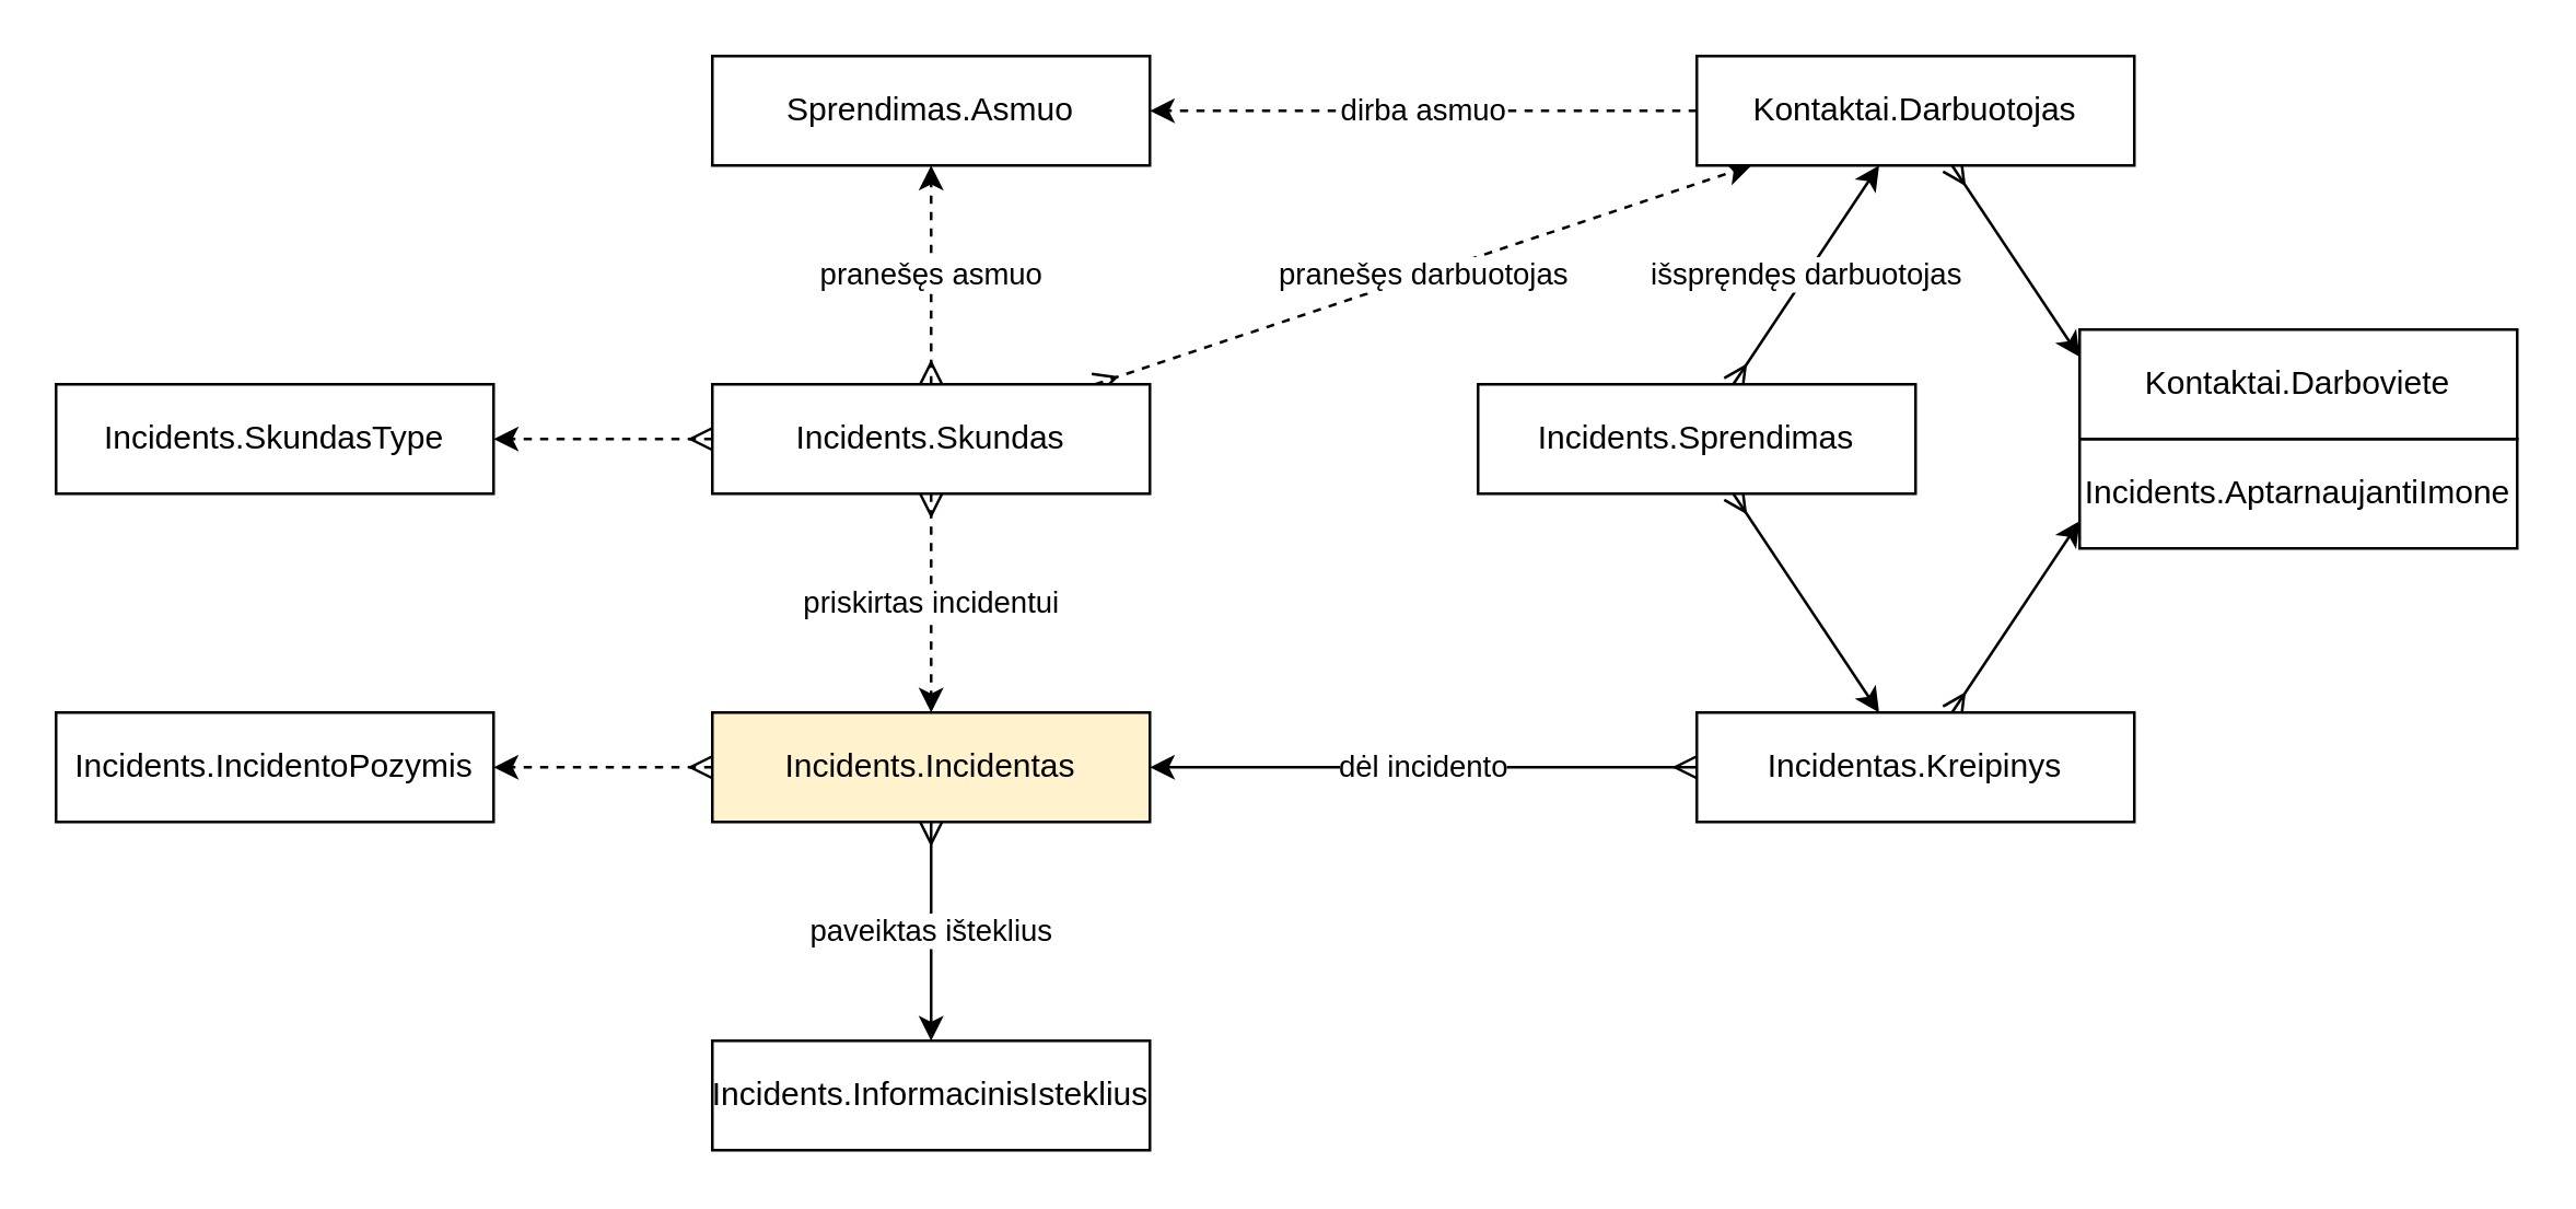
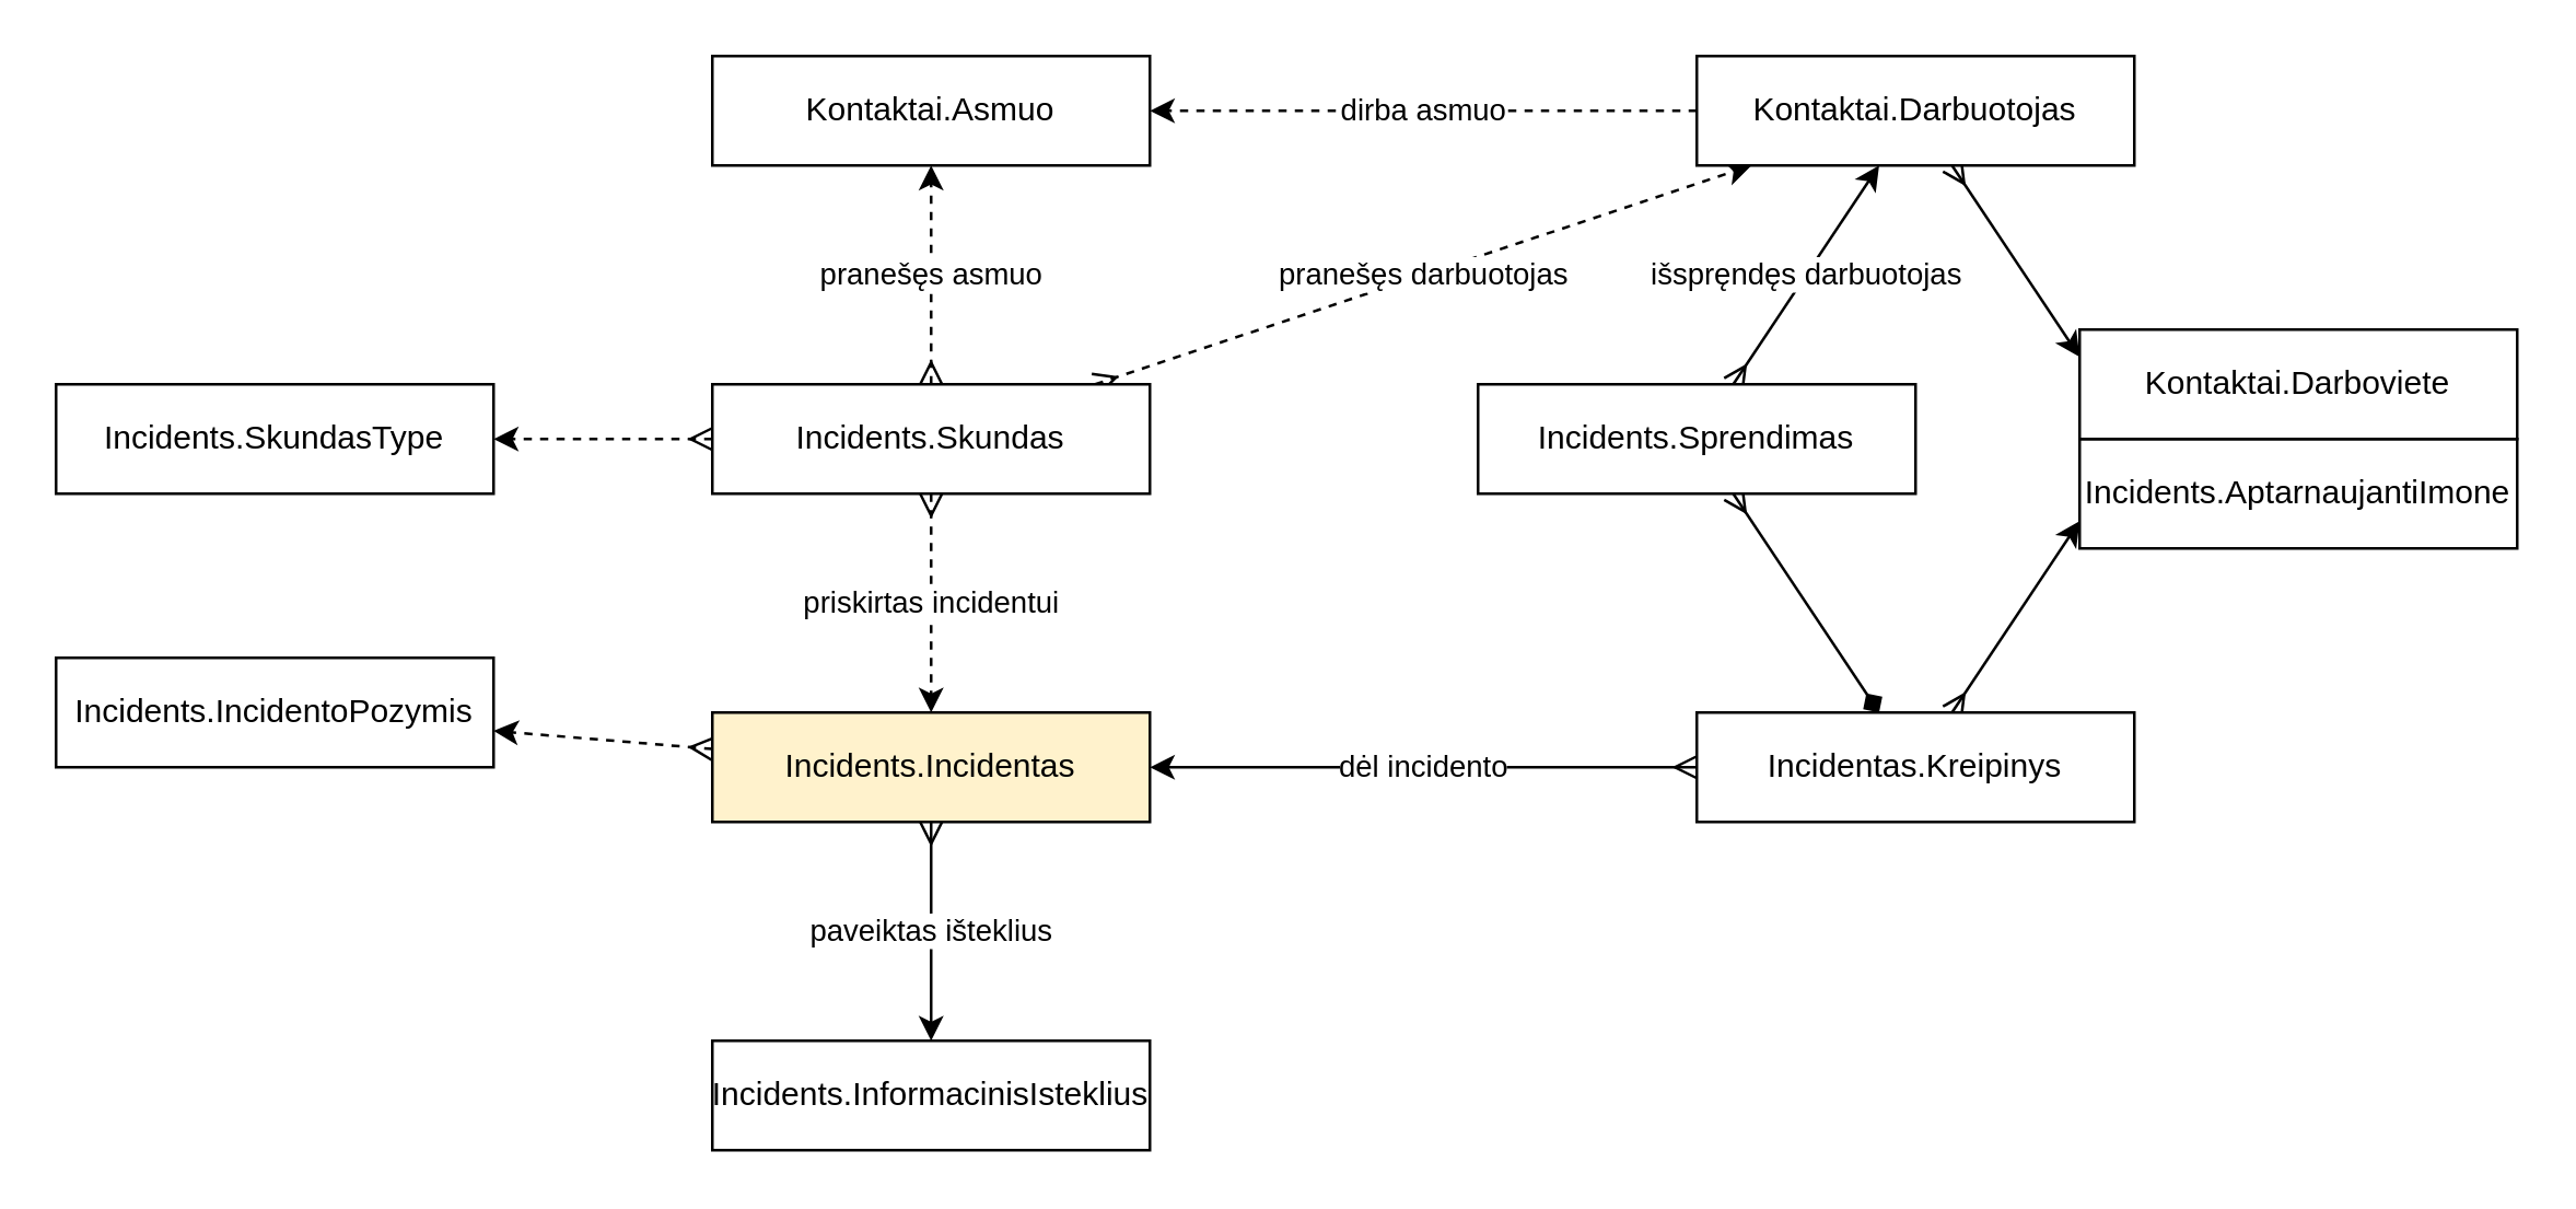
- <mxCell id="19" value="Sprendimas.Asmuo" style="rounded=0;whiteSpace=wrap;html=1;" vertex="1" parent="1"><mxGeometry y="20" width="160" height="40" as="geometry" x="260" /></mxCell>
+ <mxCell id="19" value="Kontaktai.Asmuo" style="rounded=0;whiteSpace=wrap;html=1;" vertex="1" parent="1"><mxGeometry y="20" width="160" height="40" as="geometry" x="260" /></mxCell>
- <mxCell id="3" style="rounded=0;orthogonalLoop=1;jettySize=auto;html=1;startArrow=ERmany;startFill=0;" edge="1" parent="1" source="5" target="13"><mxGeometry relative="1" as="geometry" /></mxCell>
+ <mxCell id="3" style="rounded=0;orthogonalLoop=1;jettySize=auto;html=1;startArrow=ERmany;startFill=0;endArrow=diamond;" edge="1" parent="1" source="5" target="13"><mxGeometry relative="1" as="geometry" /></mxCell>
- <mxCell id="9" value="Incidents.IncidentoPozymis" style="rounded=0;whiteSpace=wrap;html=1;" vertex="1" parent="1"><mxGeometry x="20" y="260" width="160" height="40" as="geometry" /></mxCell>
+ <mxCell id="9" value="Incidents.IncidentoPozymis" style="rounded=0;whiteSpace=wrap;html=1;" vertex="1" parent="1"><mxGeometry x="20" y="240" width="160" height="40" as="geometry" /></mxCell>
